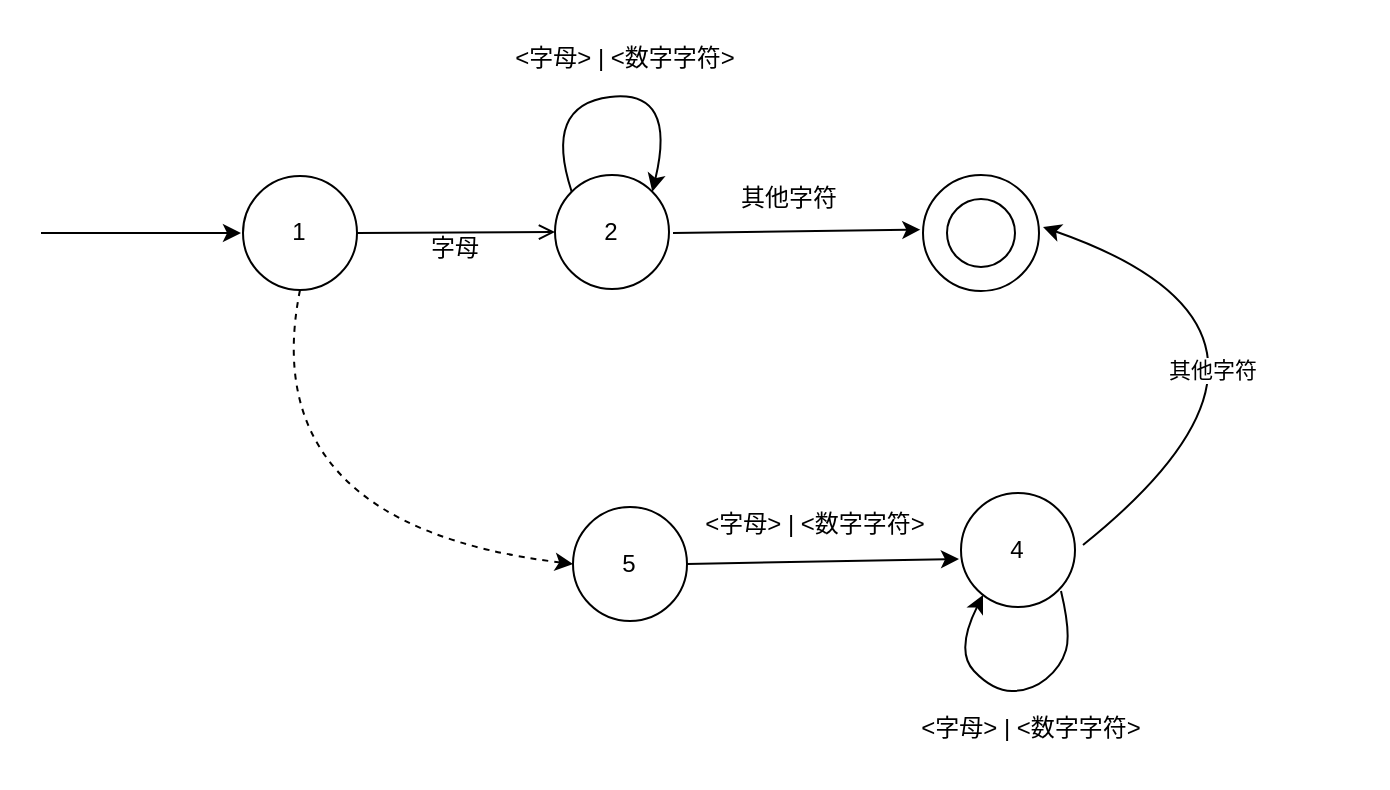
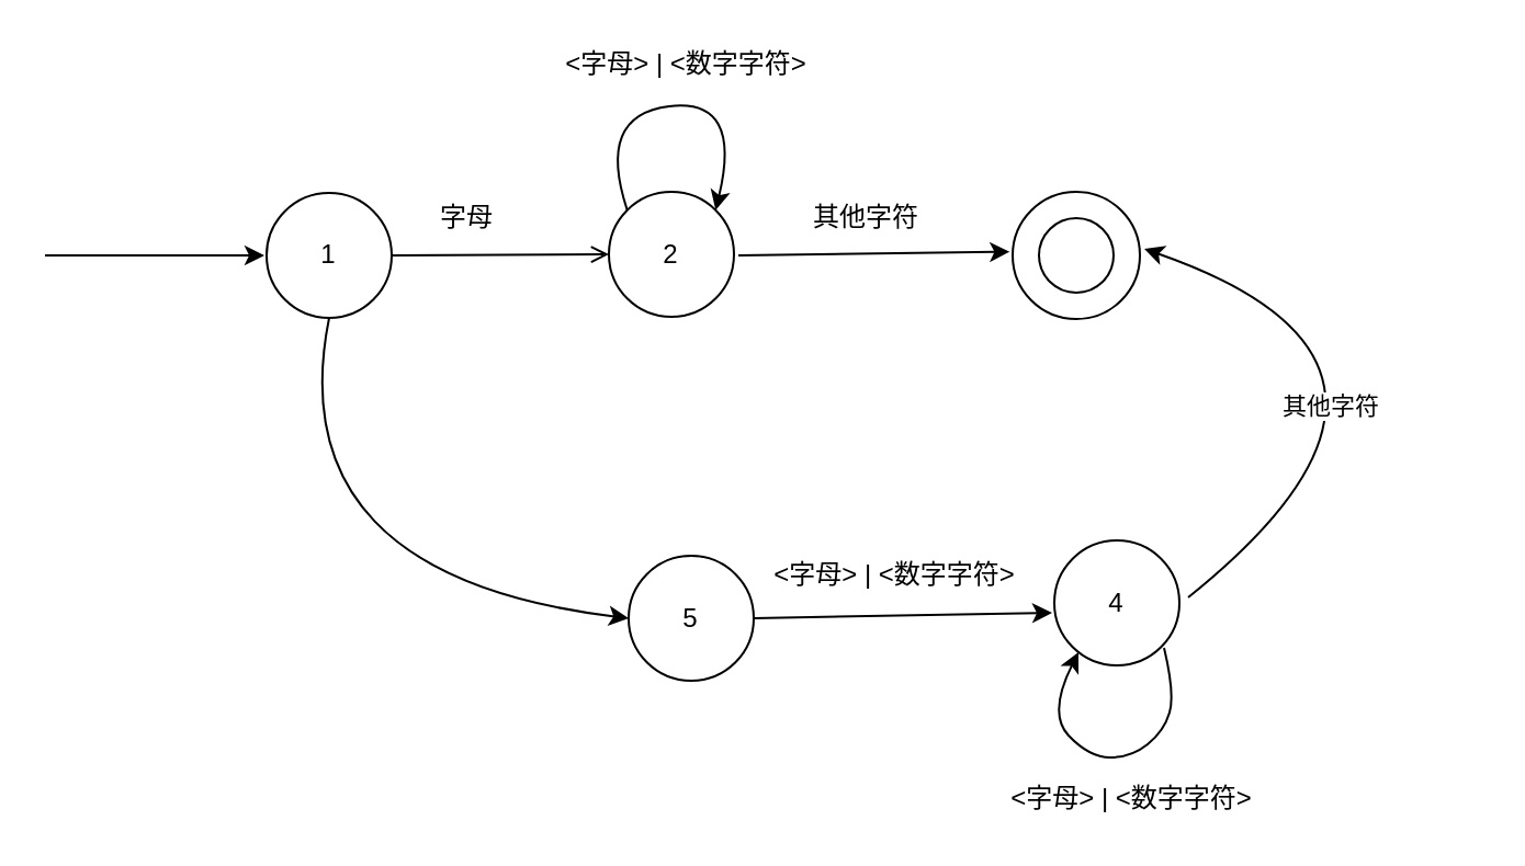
- <mxCell id="9" value="字母" style="text;html=1;align=center;verticalAlign=middle;resizable=0;points=[];autosize=1;strokeColor=none;fillColor=none;" vertex="1" parent="1"><mxGeometry x="210" y="115" width="34" height="18" as="geometry" /></mxCell>
+ <mxCell id="9" value="字母" style="text;html=1;align=center;verticalAlign=middle;resizable=0;points=[];autosize=1;strokeColor=none;fillColor=none;" vertex="1" parent="1"><mxGeometry x="195" y="90" width="34" height="18" as="geometry" /></mxCell>
- <mxCell id="14" value="" style="curved=1;endArrow=classic;html=1;rounded=0;exitX=0.5;exitY=1;exitDx=0;exitDy=0;entryX=0;entryY=0.5;entryDx=0;entryDy=0;dashed=1;" edge="1" parent="1" source="2" target="5"><mxGeometry width="50" height="50" relative="1" as="geometry"><mxPoint x="140.347" y="305.347" as="sourcePoint" /><mxPoint x="180.653" y="305.347" as="targetPoint" /><Array as="points"><mxPoint x="126" y="262" /></Array></mxGeometry></mxCell>
+ <mxCell id="14" value="" style="curved=1;endArrow=classic;html=1;rounded=0;exitX=0.5;exitY=1;exitDx=0;exitDy=0;entryX=0;entryY=0.5;entryDx=0;entryDy=0;" edge="1" parent="1" source="2" target="5"><mxGeometry width="50" height="50" relative="1" as="geometry"><mxPoint x="140.347" y="305.347" as="sourcePoint" /><mxPoint x="180.653" y="305.347" as="targetPoint" /><Array as="points"><mxPoint x="126" y="262" /></Array></mxGeometry></mxCell>
